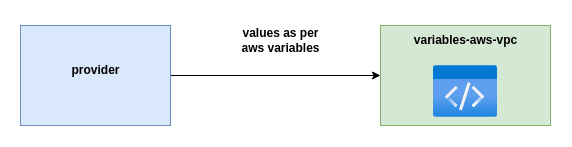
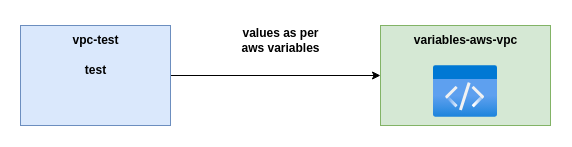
+ <mxCell id="7" value="&lt;b&gt;vpc-test&lt;/b&gt;" style="text;html=1;align=center;verticalAlign=middle;resizable=0;points=[];autosize=1;strokeColor=none;fillColor=none;" vertex="1" parent="1"><mxGeometry x="60" y="25" width="70" height="30" as="geometry" /></mxCell>
- <mxCell id="8" value="&lt;b&gt;provider&lt;/b&gt;" style="text;html=1;align=center;verticalAlign=middle;resizable=0;points=[];autosize=1;strokeColor=none;fillColor=none;" vertex="1" parent="1"><mxGeometry x="60" y="55" width="70" height="30" as="geometry" /></mxCell>
+ <mxCell id="8" value="&lt;b&gt;test&lt;/b&gt;" style="text;html=1;align=center;verticalAlign=middle;resizable=0;points=[];autosize=1;strokeColor=none;fillColor=none;" vertex="1" parent="1"><mxGeometry x="60" y="55" width="70" height="30" as="geometry" /></mxCell>
